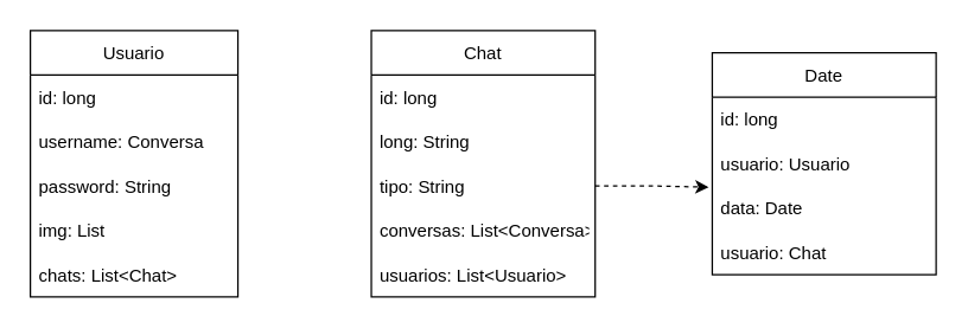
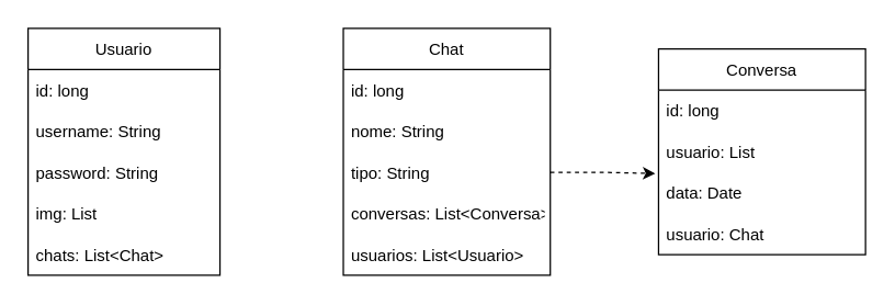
- <mxCell id="14" value="Date" style="swimlane;fontStyle=0;childLayout=stackLayout;horizontal=1;startSize=30;horizontalStack=0;resizeParent=1;resizeParentMax=0;resizeLast=0;collapsible=1;marginBottom=0;" vertex="1" parent="1"><mxGeometry x="480" y="35" width="151" height="150" as="geometry" /></mxCell>
+ <mxCell id="14" value="Conversa" style="swimlane;fontStyle=0;childLayout=stackLayout;horizontal=1;startSize=30;horizontalStack=0;resizeParent=1;resizeParentMax=0;resizeLast=0;collapsible=1;marginBottom=0;" vertex="1" parent="1"><mxGeometry x="480" y="35" width="151" height="150" as="geometry" /></mxCell>
- <mxCell id="4" value="username: Conversa" style="text;strokeColor=none;fillColor=none;align=left;verticalAlign=middle;spacingLeft=4;spacingRight=4;overflow=hidden;points=[[0,0.5],[1,0.5]];portConstraint=eastwest;rotatable=0;" vertex="1" parent="2"><mxGeometry y="60" width="140" height="30" as="geometry" /></mxCell>
+ <mxCell id="4" value="username: String" style="text;strokeColor=none;fillColor=none;align=left;verticalAlign=middle;spacingLeft=4;spacingRight=4;overflow=hidden;points=[[0,0.5],[1,0.5]];portConstraint=eastwest;rotatable=0;" vertex="1" parent="2"><mxGeometry y="60" width="140" height="30" as="geometry" /></mxCell>
- <mxCell id="10" value="long: String" style="text;strokeColor=none;fillColor=none;align=left;verticalAlign=middle;spacingLeft=4;spacingRight=4;overflow=hidden;points=[[0,0.5],[1,0.5]];portConstraint=eastwest;rotatable=0;" vertex="1" parent="8"><mxGeometry y="60" width="151" height="30" as="geometry" /></mxCell>
+ <mxCell id="10" value="nome: String" style="text;strokeColor=none;fillColor=none;align=left;verticalAlign=middle;spacingLeft=4;spacingRight=4;overflow=hidden;points=[[0,0.5],[1,0.5]];portConstraint=eastwest;rotatable=0;" vertex="1" parent="8"><mxGeometry y="60" width="151" height="30" as="geometry" /></mxCell>
- <mxCell id="16" value="usuario: Usuario" style="text;strokeColor=none;fillColor=none;align=left;verticalAlign=middle;spacingLeft=4;spacingRight=4;overflow=hidden;points=[[0,0.5],[1,0.5]];portConstraint=eastwest;rotatable=0;" vertex="1" parent="14"><mxGeometry y="60" width="151" height="30" as="geometry" /></mxCell>
+ <mxCell id="16" value="usuario: List" style="text;strokeColor=none;fillColor=none;align=left;verticalAlign=middle;spacingLeft=4;spacingRight=4;overflow=hidden;points=[[0,0.5],[1,0.5]];portConstraint=eastwest;rotatable=0;" vertex="1" parent="14"><mxGeometry y="60" width="151" height="30" as="geometry" /></mxCell>
